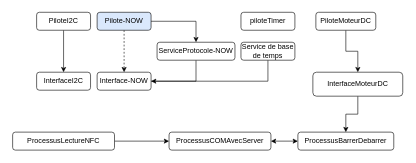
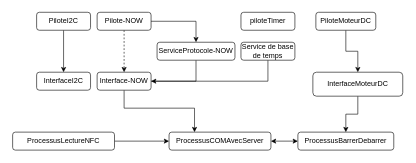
- <mxCell id="15" value="Pilote-NOW" style="rounded=1;whiteSpace=wrap;html=1;fillColor=#dae8fc;" parent="1" vertex="1"><mxGeometry x="161" y="20" width="90" height="30" as="geometry" /></mxCell>
+ <mxCell id="15" value="Pilote-NOW" style="rounded=1;whiteSpace=wrap;html=1;" parent="1" vertex="1"><mxGeometry x="161" y="20" width="90" height="30" as="geometry" /></mxCell>
+ <mxCell id="12" style="edgeStyle=orthogonalEdgeStyle;rounded=0;orthogonalLoop=1;jettySize=auto;html=1;entryX=0.25;entryY=0;entryDx=0;entryDy=0;" parent="1" source="13" target="7" edge="1"><mxGeometry relative="1" as="geometry"><Array as="points"><mxPoint x="206" y="180" /><mxPoint x="324" y="180" /></Array></mxGeometry></mxCell>
